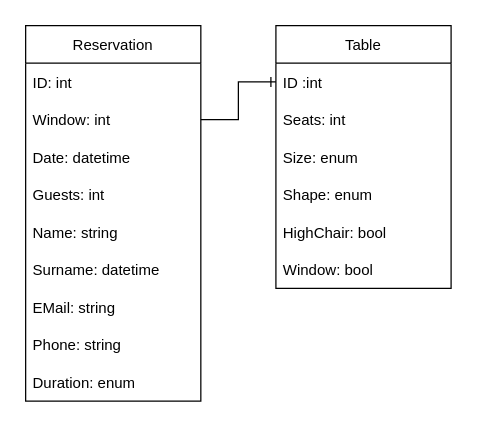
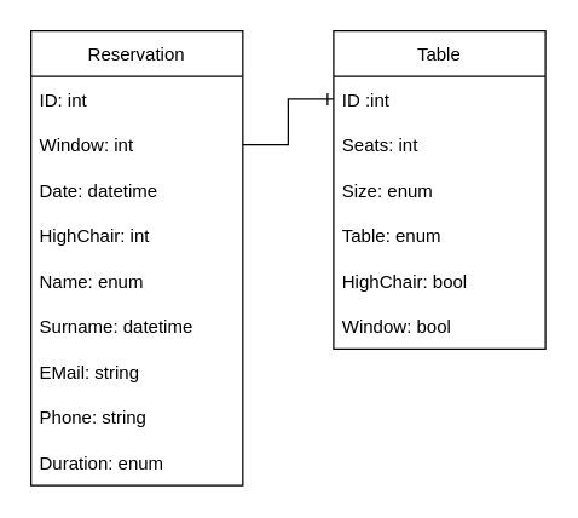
- <mxCell id="13" value="Guests: int" style="text;strokeColor=none;fillColor=none;align=left;verticalAlign=middle;spacingLeft=4;spacingRight=4;overflow=hidden;points=[[0,0.5],[1,0.5]];portConstraint=eastwest;rotatable=0;" vertex="1" parent="9"><mxGeometry y="120" width="140" height="30" as="geometry" /></mxCell>
+ <mxCell id="13" value="HighChair: int" style="text;strokeColor=none;fillColor=none;align=left;verticalAlign=middle;spacingLeft=4;spacingRight=4;overflow=hidden;points=[[0,0.5],[1,0.5]];portConstraint=eastwest;rotatable=0;" vertex="1" parent="9"><mxGeometry y="120" width="140" height="30" as="geometry" /></mxCell>
- <mxCell id="6" value="Shape: enum" style="text;strokeColor=none;fillColor=none;align=left;verticalAlign=middle;spacingLeft=4;spacingRight=4;overflow=hidden;points=[[0,0.5],[1,0.5]];portConstraint=eastwest;rotatable=0;" vertex="1" parent="2"><mxGeometry y="120" width="140" height="30" as="geometry" /></mxCell>
+ <mxCell id="6" value="Table: enum" style="text;strokeColor=none;fillColor=none;align=left;verticalAlign=middle;spacingLeft=4;spacingRight=4;overflow=hidden;points=[[0,0.5],[1,0.5]];portConstraint=eastwest;rotatable=0;" vertex="1" parent="2"><mxGeometry y="120" width="140" height="30" as="geometry" /></mxCell>
- <mxCell id="14" value="Name: string" style="text;strokeColor=none;fillColor=none;align=left;verticalAlign=middle;spacingLeft=4;spacingRight=4;overflow=hidden;points=[[0,0.5],[1,0.5]];portConstraint=eastwest;rotatable=0;" vertex="1" parent="9"><mxGeometry y="150" width="140" height="30" as="geometry" /></mxCell>
+ <mxCell id="14" value="Name: enum" style="text;strokeColor=none;fillColor=none;align=left;verticalAlign=middle;spacingLeft=4;spacingRight=4;overflow=hidden;points=[[0,0.5],[1,0.5]];portConstraint=eastwest;rotatable=0;" vertex="1" parent="9"><mxGeometry y="150" width="140" height="30" as="geometry" /></mxCell>
